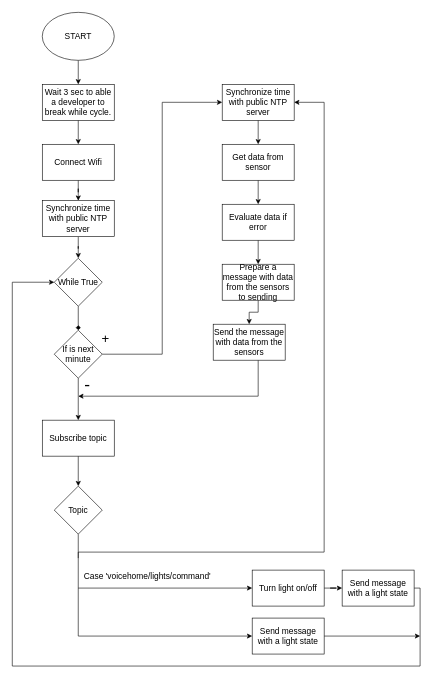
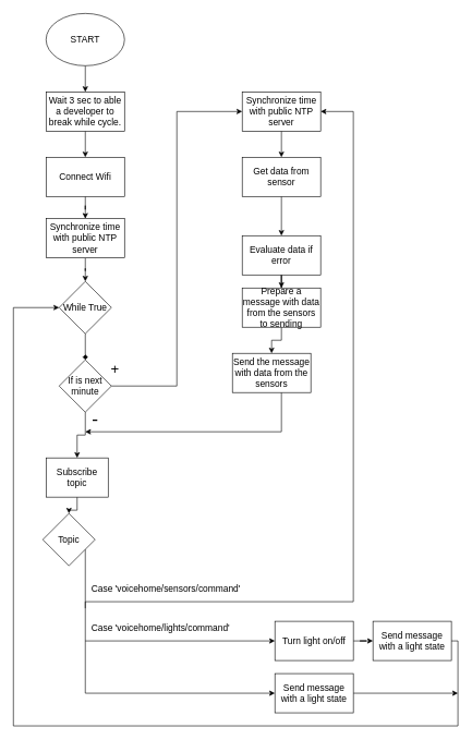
- <mxCell id="21" value="Evaluate data if error" style="rounded=0;whiteSpace=wrap;html=1;fontSize=14;" parent="1" vertex="1"><mxGeometry x="370" y="340" width="120" height="60" as="geometry" /></mxCell>
+ <mxCell id="21" value="Evaluate data if error" style="rounded=0;whiteSpace=wrap;html=1;fontSize=14;" parent="1" vertex="1"><mxGeometry x="370" y="360" width="120" height="60" as="geometry" /></mxCell>
- <mxCell id="29" value="Subscribe topic" style="rounded=0;whiteSpace=wrap;html=1;fontSize=14;" parent="1" vertex="1"><mxGeometry x="70" y="700" width="120" height="60" as="geometry" /></mxCell>
+ <mxCell id="29" value="Subscribe topic" style="rounded=0;whiteSpace=wrap;html=1;fontSize=14;" parent="1" vertex="1"><mxGeometry x="70" y="700" width="95" height="60" as="geometry" /></mxCell>
- <mxCell id="27" value="Topic" style="rhombus;whiteSpace=wrap;html=1;fontSize=14;" parent="1" vertex="1"><mxGeometry x="90" y="810" width="80" height="80" as="geometry" /></mxCell>
+ <mxCell id="27" value="Topic" style="rhombus;whiteSpace=wrap;html=1;fontSize=14;" parent="1" vertex="1"><mxGeometry x="65" y="785" width="80" height="80" as="geometry" /></mxCell>
+ <mxCell id="38" value="Case&amp;nbsp;'voicehome/sensors/command'" style="text;html=1;align=center;verticalAlign=middle;resizable=0;points=[];autosize=1;strokeColor=none;fontSize=14;" parent="1" vertex="1"><mxGeometry x="133" y="890" width="240" height="20" as="geometry" /></mxCell>
